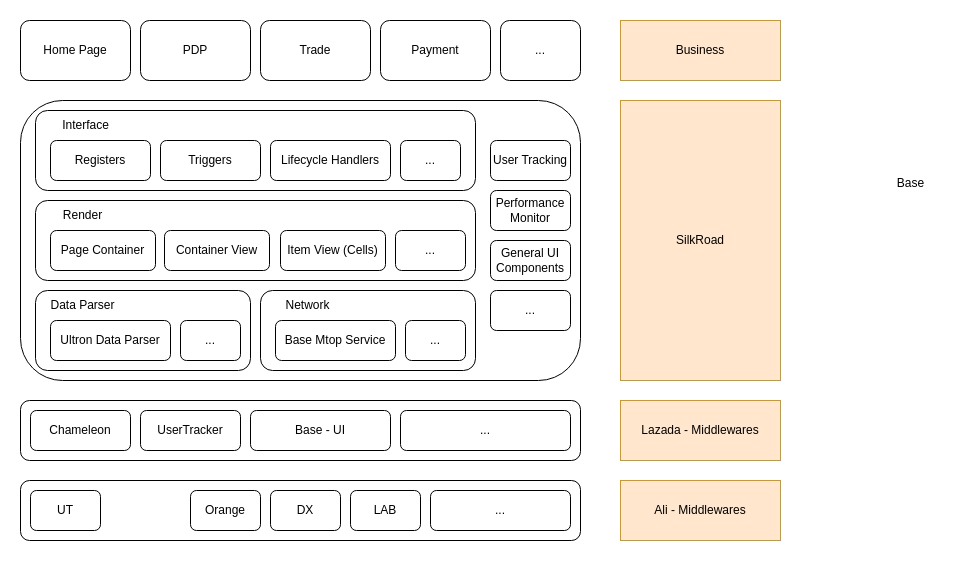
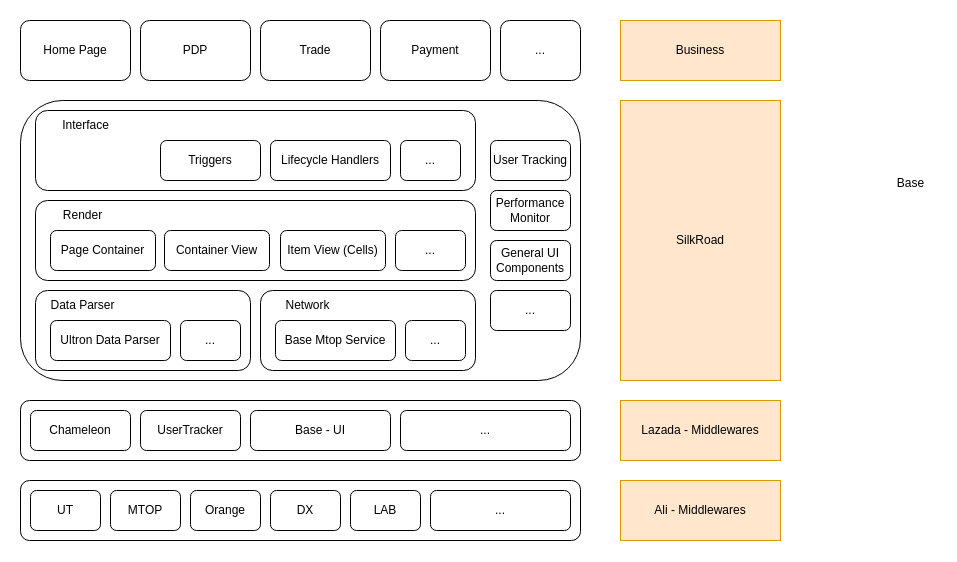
- <mxCell id="44" value="Registers" style="rounded=1;whiteSpace=wrap;html=1;" vertex="1" parent="1"><mxGeometry x="50" y="140" width="100" height="40" as="geometry" /></mxCell>
+ <mxCell id="5" value="MTOP" style="rounded=1;whiteSpace=wrap;html=1;" parent="1" vertex="1"><mxGeometry x="110" y="490" width="70" height="40" as="geometry" /></mxCell>
